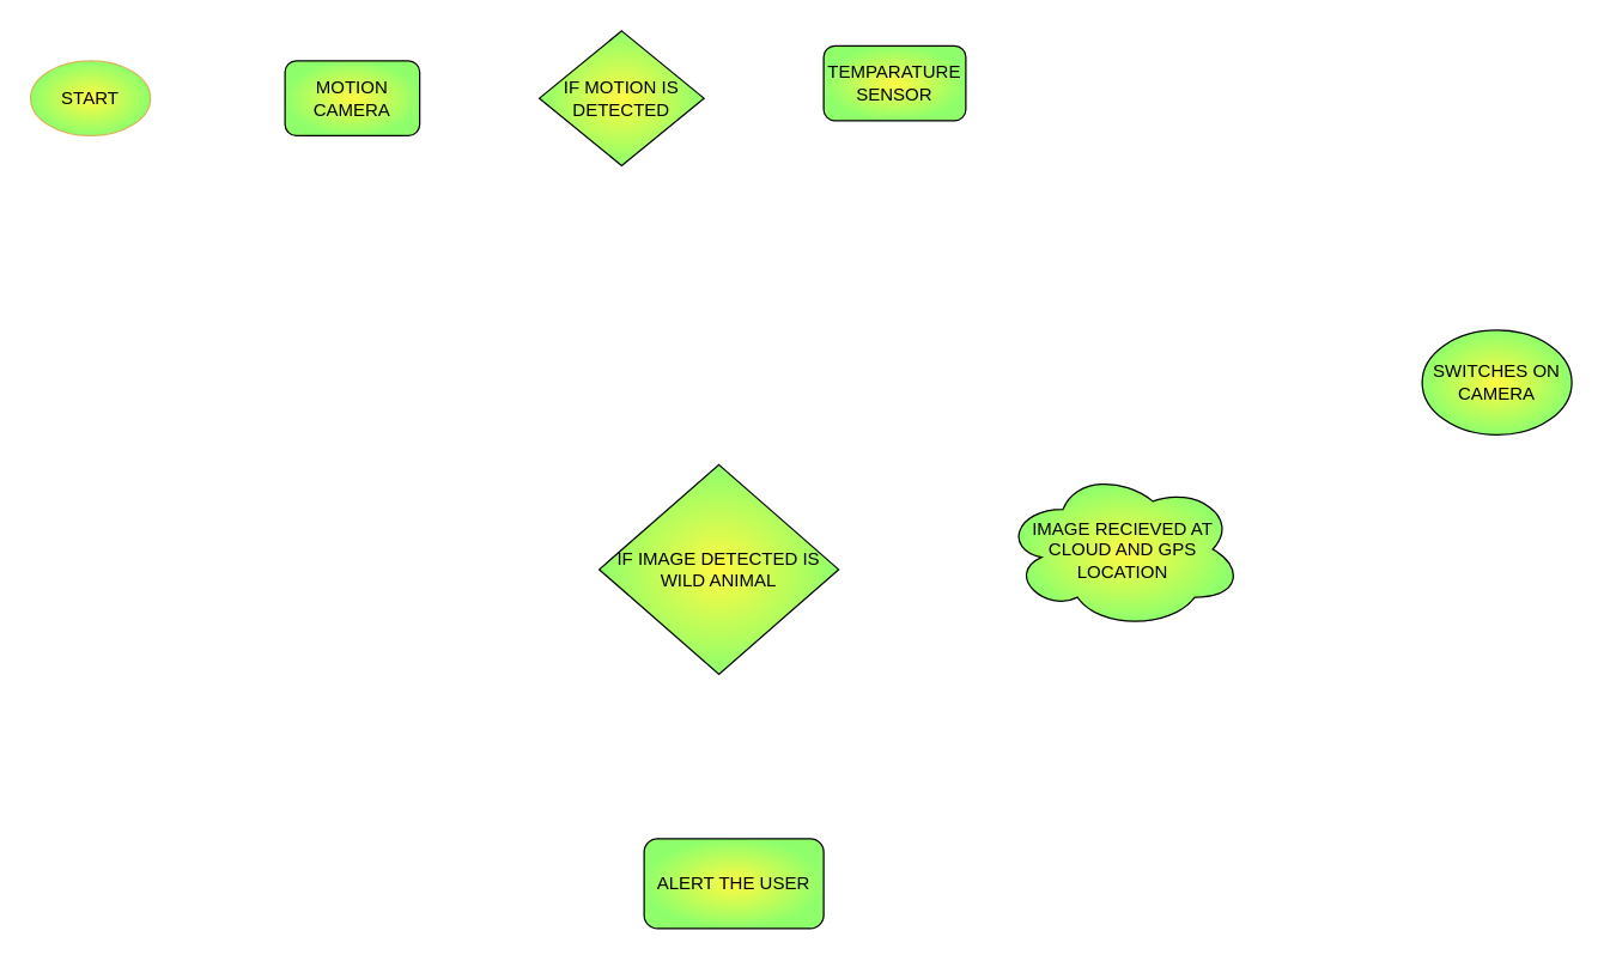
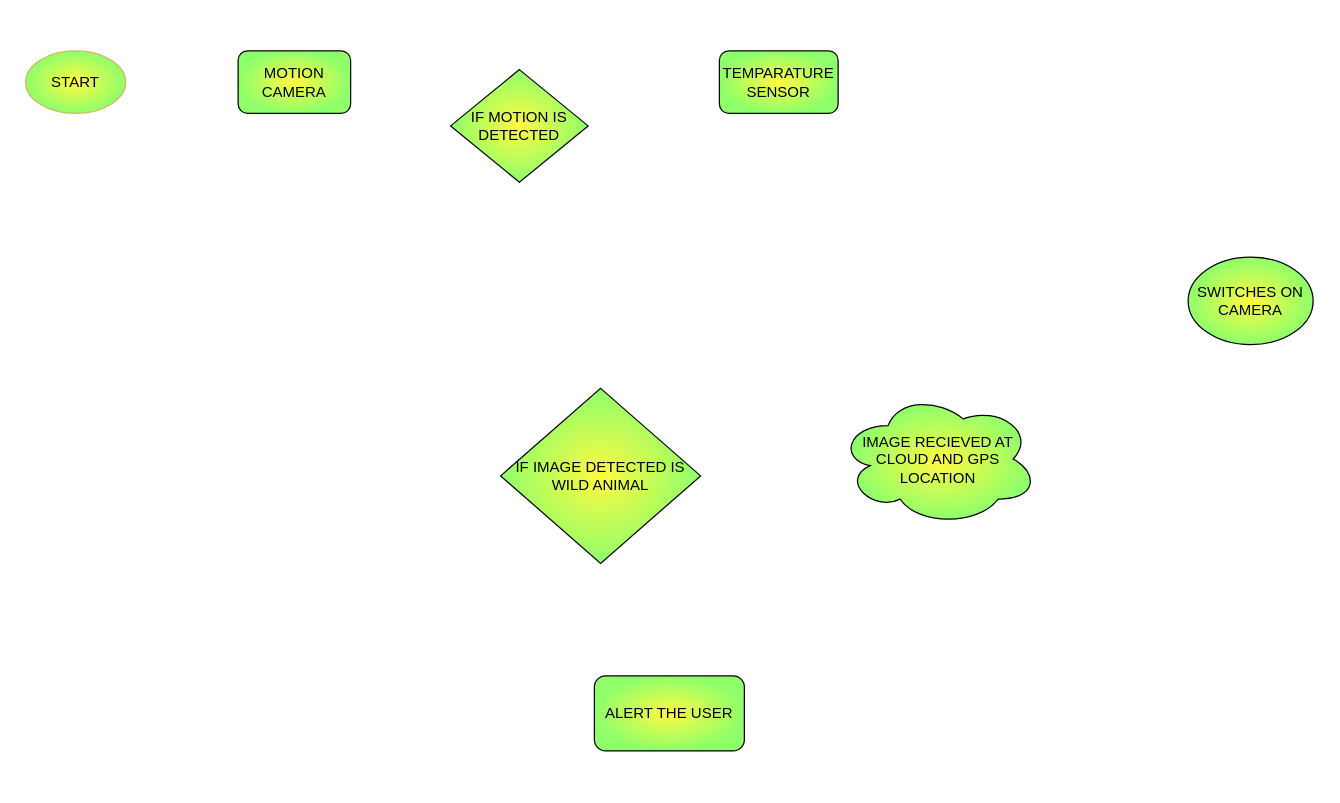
- <mxCell id="5" value="TEMPARATURE SENSOR" style="rounded=1;whiteSpace=wrap;html=1;fillColor=#FFF942;gradientColor=#8EFF6B;gradientDirection=radial;" vertex="1" parent="1"><mxGeometry x="550" y="30" width="95" height="50" as="geometry" /></mxCell>
+ <mxCell id="5" value="TEMPARATURE SENSOR" style="rounded=1;whiteSpace=wrap;html=1;fillColor=#FFF942;gradientColor=#8EFF6B;gradientDirection=radial;" vertex="1" parent="1"><mxGeometry x="575" y="40" width="95" height="50" as="geometry" /></mxCell>
- <mxCell id="4" value="&lt;span&gt;IF MOTION IS DETECTED&lt;/span&gt;" style="rhombus;whiteSpace=wrap;html=1;fillColor=#FFF942;gradientColor=#8EFF6B;gradientDirection=radial;" vertex="1" parent="1"><mxGeometry x="360" y="20" width="110" height="90" as="geometry" /></mxCell>
+ <mxCell id="4" value="&lt;span&gt;IF MOTION IS DETECTED&lt;/span&gt;" style="rhombus;whiteSpace=wrap;html=1;fillColor=#FFF942;gradientColor=#8EFF6B;gradientDirection=radial;" vertex="1" parent="1"><mxGeometry x="360" y="55" width="110" height="90" as="geometry" /></mxCell>
- <mxCell id="6" value="SWITCHES ON CAMERA" style="ellipse;whiteSpace=wrap;html=1;fillColor=#FFF942;gradientColor=#8EFF6B;gradientDirection=radial;" vertex="1" parent="1"><mxGeometry x="950" y="220" width="100" height="70" as="geometry" /></mxCell>
+ <mxCell id="6" value="SWITCHES ON CAMERA" style="ellipse;whiteSpace=wrap;html=1;fillColor=#FFF942;gradientColor=#8EFF6B;gradientDirection=radial;" vertex="1" parent="1"><mxGeometry x="950" y="205" width="100" height="70" as="geometry" /></mxCell>
- <mxCell id="9" value="ALERT THE USER" style="rounded=1;whiteSpace=wrap;html=1;fillColor=#FFF942;gradientColor=#8EFF6B;gradientDirection=radial;" vertex="1" parent="1"><mxGeometry x="430" y="560" width="120" height="60" as="geometry" /></mxCell>
+ <mxCell id="9" value="ALERT THE USER" style="rounded=1;whiteSpace=wrap;html=1;fillColor=#FFF942;gradientColor=#8EFF6B;gradientDirection=radial;" vertex="1" parent="1"><mxGeometry x="475" y="540" width="120" height="60" as="geometry" /></mxCell>
